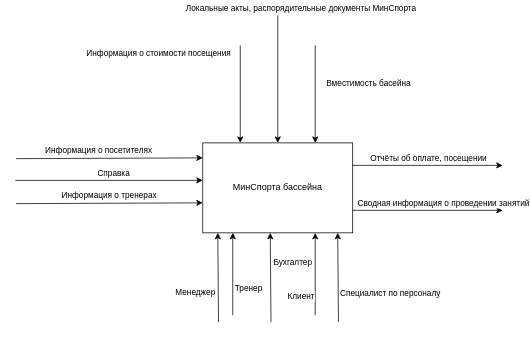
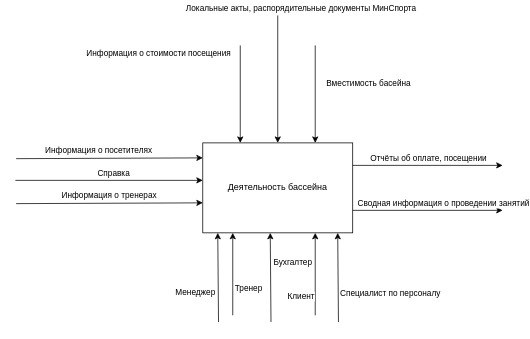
- <mxCell id="2" value="МинСпорта бассейна" style="rounded=0;whiteSpace=wrap;html=1;" parent="1" vertex="1"><mxGeometry x="270" y="190" width="200" height="120" as="geometry" /></mxCell>
+ <mxCell id="2" value="Деятельность бассейна" style="rounded=0;whiteSpace=wrap;html=1;" parent="1" vertex="1"><mxGeometry x="270" y="190" width="200" height="120" as="geometry" /></mxCell>
